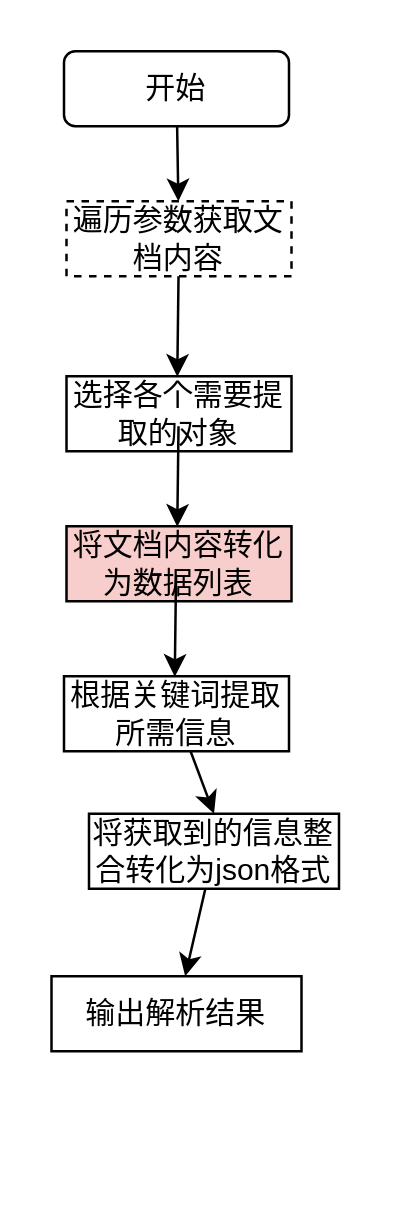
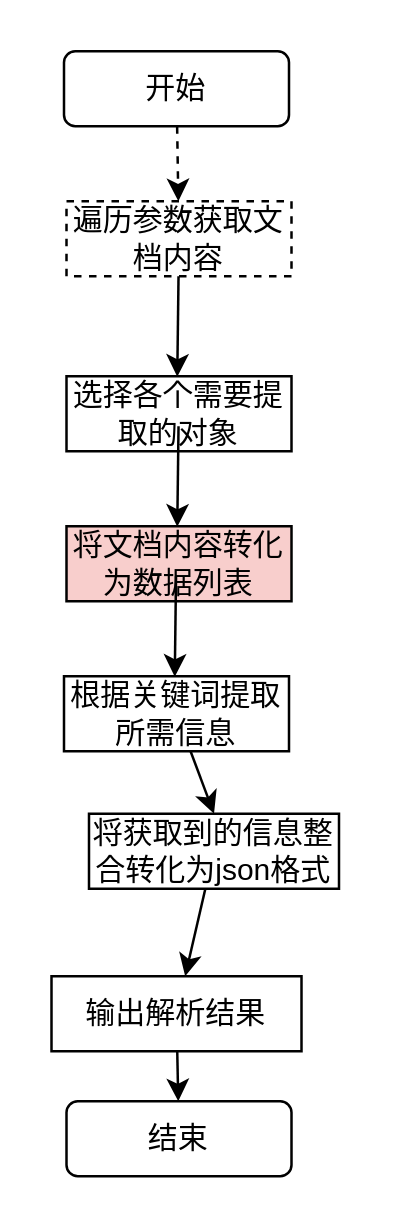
- <mxCell id="3" value="" style="endArrow=classic;html=1;rounded=0;" edge="1" parent="1" source="2" target="4"><mxGeometry width="50" height="50" relative="1" as="geometry"><mxPoint x="46" y="420" as="sourcePoint" /><mxPoint x="70" y="90" as="targetPoint" /></mxGeometry></mxCell>
+ <mxCell id="3" value="" style="endArrow=classic;html=1;rounded=0;dashed=1;" edge="1" parent="1" source="2" target="4"><mxGeometry width="50" height="50" relative="1" as="geometry"><mxPoint x="46" y="420" as="sourcePoint" /><mxPoint x="70" y="90" as="targetPoint" /></mxGeometry></mxCell>
+ <mxCell id="16" value="" style="endArrow=classic;html=1;rounded=0;" edge="1" parent="1" source="13" target="15"><mxGeometry width="50" height="50" relative="1" as="geometry"><mxPoint x="46" y="400" as="sourcePoint" /><mxPoint x="96" y="350" as="targetPoint" /></mxGeometry></mxCell>
+ <mxCell id="15" value="结束" style="rounded=1;whiteSpace=wrap;html=1;" vertex="1" parent="1"><mxGeometry x="26" y="440" width="90" height="30" as="geometry" /></mxCell>
